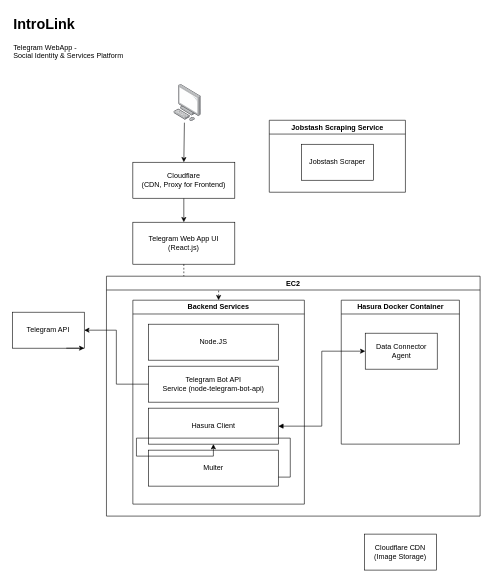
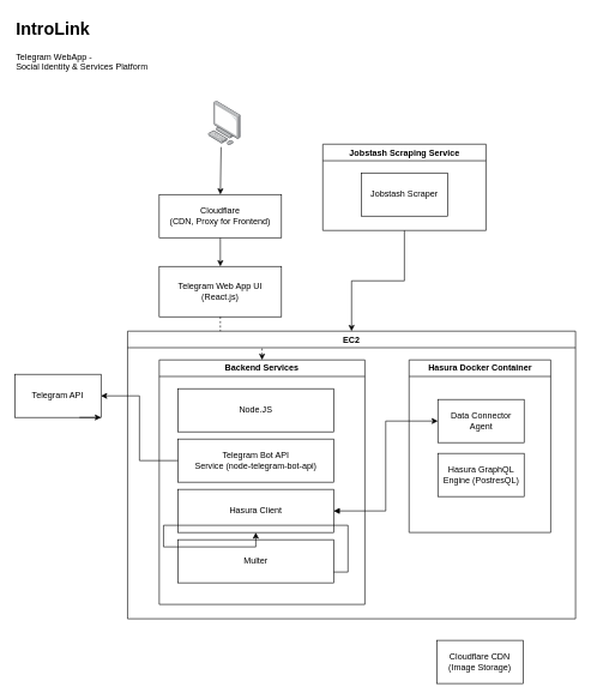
+ <mxCell id="21" style="edgeStyle=orthogonalEdgeStyle;rounded=0;orthogonalLoop=1;jettySize=auto;html=1;exitX=0.5;exitY=1;exitDx=0;exitDy=0;" parent="1" source="22" target="17" edge="1"><mxGeometry relative="1" as="geometry" /></mxCell>
+ <mxCell id="19" value="Hasura GraphQL Engine (PostresQL)" style="rounded=0;whiteSpace=wrap;html=1;" parent="18" vertex="1"><mxGeometry x="40" y="130" width="120" height="60" as="geometry" /></mxCell>
